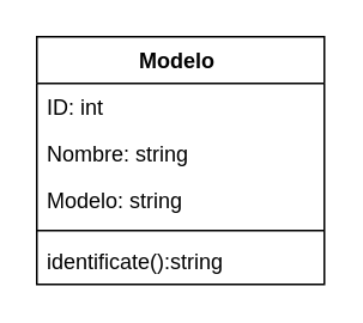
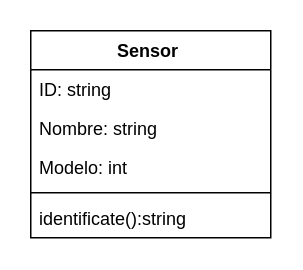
- <mxCell id="2" value="Modelo " style="swimlane;fontStyle=1;align=center;verticalAlign=top;childLayout=stackLayout;horizontal=1;startSize=26;horizontalStack=0;resizeParent=1;resizeParentMax=0;resizeLast=0;collapsible=1;marginBottom=0;" vertex="1" parent="1"><mxGeometry x="20" y="20" width="160" height="138" as="geometry" /></mxCell>
+ <mxCell id="2" value="Sensor " style="swimlane;fontStyle=1;align=center;verticalAlign=top;childLayout=stackLayout;horizontal=1;startSize=26;horizontalStack=0;resizeParent=1;resizeParentMax=0;resizeLast=0;collapsible=1;marginBottom=0;" vertex="1" parent="1"><mxGeometry x="20" y="20" width="160" height="138" as="geometry" /></mxCell>
- <mxCell id="3" value="ID: int" style="text;strokeColor=none;fillColor=none;align=left;verticalAlign=top;spacingLeft=4;spacingRight=4;overflow=hidden;rotatable=0;points=[[0,0.5],[1,0.5]];portConstraint=eastwest;" vertex="1" parent="2"><mxGeometry y="26" width="160" height="26" as="geometry" /></mxCell>
+ <mxCell id="3" value="ID: string" style="text;strokeColor=none;fillColor=none;align=left;verticalAlign=top;spacingLeft=4;spacingRight=4;overflow=hidden;rotatable=0;points=[[0,0.5],[1,0.5]];portConstraint=eastwest;" vertex="1" parent="2"><mxGeometry y="26" width="160" height="26" as="geometry" /></mxCell>
- <mxCell id="5" value="Modelo: string" style="text;strokeColor=none;fillColor=none;align=left;verticalAlign=top;spacingLeft=4;spacingRight=4;overflow=hidden;rotatable=0;points=[[0,0.5],[1,0.5]];portConstraint=eastwest;" vertex="1" parent="2"><mxGeometry y="78" width="160" height="26" as="geometry" /></mxCell>
+ <mxCell id="5" value="Modelo: int" style="text;strokeColor=none;fillColor=none;align=left;verticalAlign=top;spacingLeft=4;spacingRight=4;overflow=hidden;rotatable=0;points=[[0,0.5],[1,0.5]];portConstraint=eastwest;" vertex="1" parent="2"><mxGeometry y="78" width="160" height="26" as="geometry" /></mxCell>
